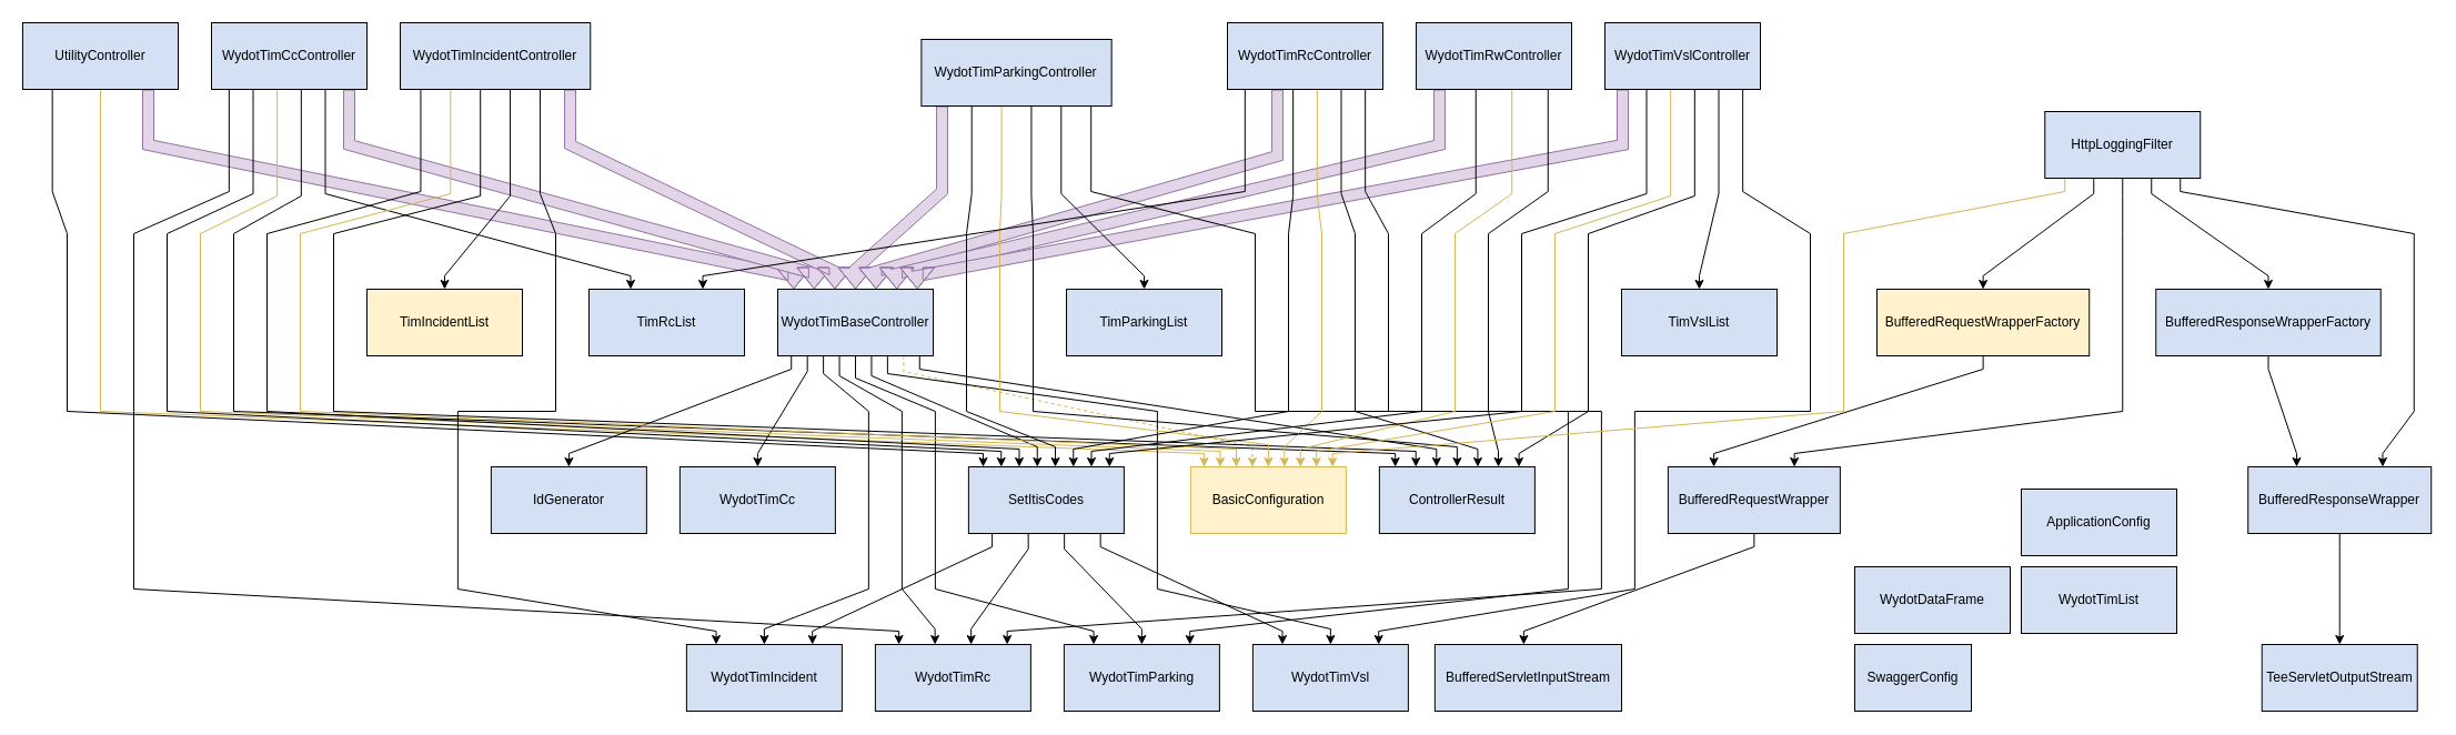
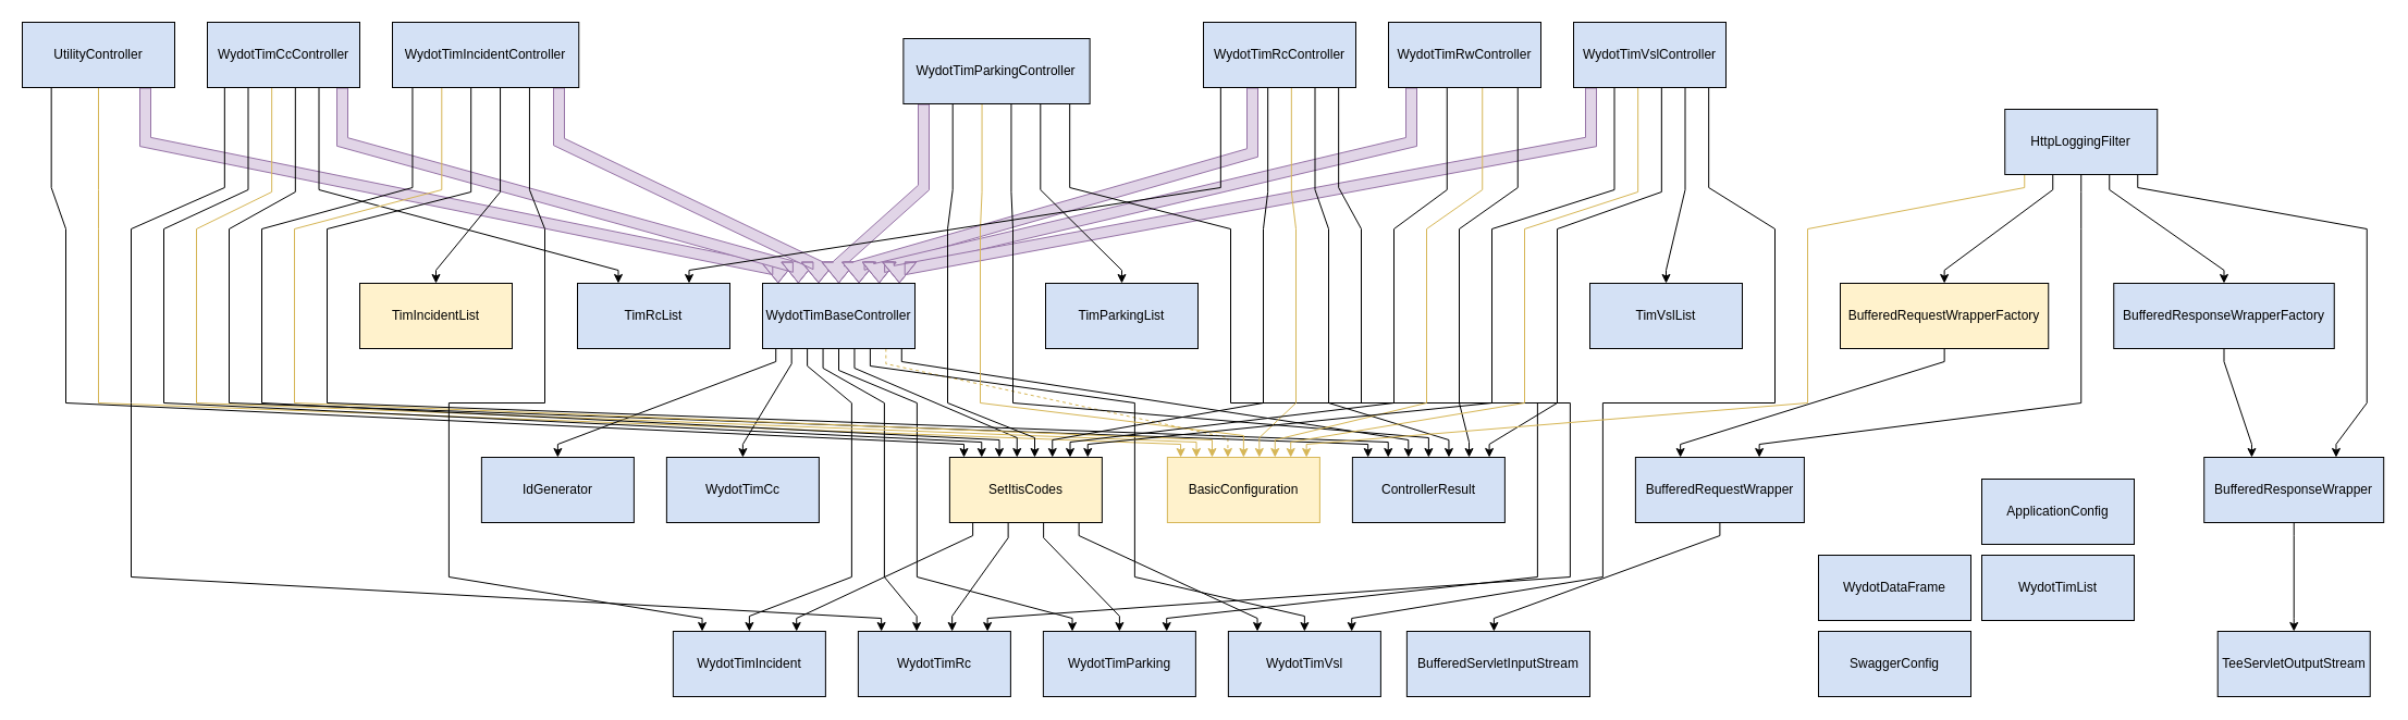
- <mxCell id="71" value="SetItisCodes" style="rounded=0;whiteSpace=wrap;html=1;fillColor=#D4E1F5;container=0;" vertex="1" parent="1"><mxGeometry x="871.875" y="420" width="140" height="60" as="geometry" /></mxCell>
+ <mxCell id="71" value="SetItisCodes" style="rounded=0;whiteSpace=wrap;html=1;fillColor=#fff2cc;container=0;" vertex="1" parent="1"><mxGeometry x="871.875" y="420" width="140" height="60" as="geometry" /></mxCell>
- <mxCell id="10" value="SwaggerConfig" style="rounded=0;whiteSpace=wrap;html=1;fillColor=#D4E1F5;container=0;" vertex="1" parent="1"><mxGeometry x="1670" y="580" width="105" height="60" as="geometry" /></mxCell>
+ <mxCell id="10" value="SwaggerConfig" style="rounded=0;whiteSpace=wrap;html=1;fillColor=#D4E1F5;container=0;" vertex="1" parent="1"><mxGeometry x="1670" y="580" width="140" height="60" as="geometry" /></mxCell>
